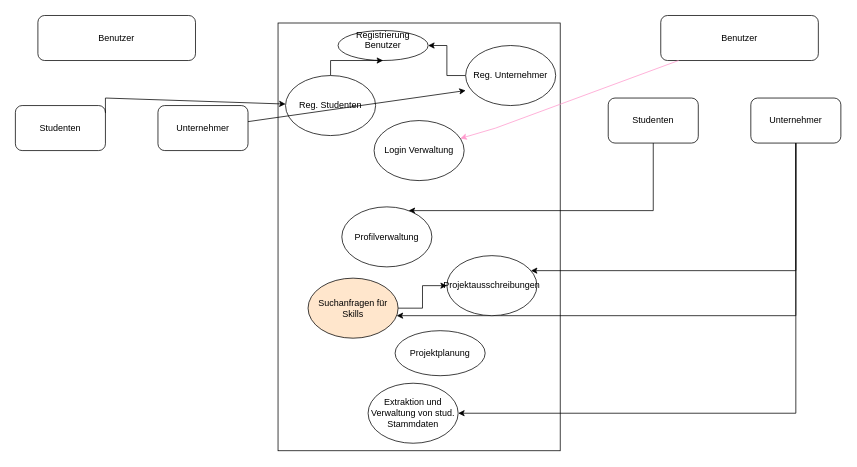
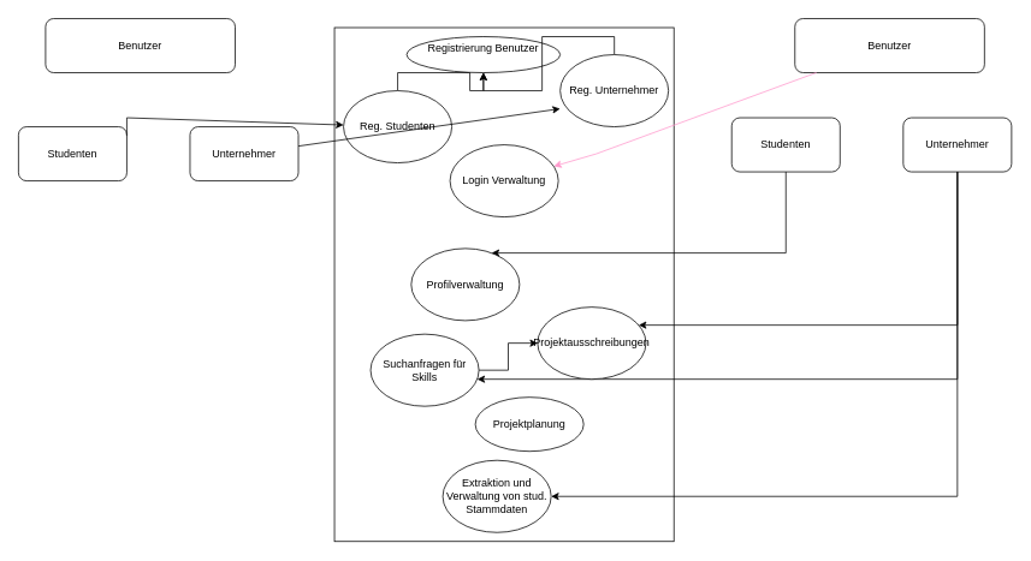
- <mxCell id="3" value="&lt;div&gt;Registrierung Benutzer&lt;/div&gt;&lt;div&gt;&lt;br&gt;&lt;/div&gt;" style="ellipse;whiteSpace=wrap;html=1;" vertex="1" parent="1"><mxGeometry x="450" y="40" width="120" height="40" as="geometry" /></mxCell>
+ <mxCell id="3" value="&lt;div&gt;Registrierung Benutzer&lt;/div&gt;&lt;div&gt;&lt;br&gt;&lt;/div&gt;" style="ellipse;whiteSpace=wrap;html=1;" vertex="1" parent="1"><mxGeometry x="450" y="40" width="170" height="40" as="geometry" /></mxCell>
- <mxCell id="22" value="Suchanfragen für Skills" style="ellipse;whiteSpace=wrap;html=1;fillColor=#ffe6cc;" vertex="1" parent="1"><mxGeometry x="410" y="370" width="120" height="80" as="geometry" /></mxCell>
+ <mxCell id="22" value="Suchanfragen für Skills" style="ellipse;whiteSpace=wrap;html=1;" vertex="1" parent="1"><mxGeometry x="410" y="370" width="120" height="80" as="geometry" /></mxCell>
